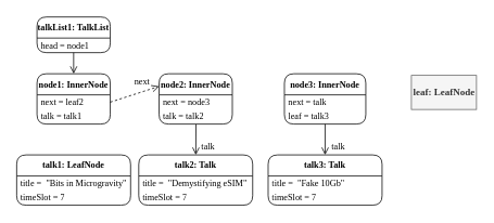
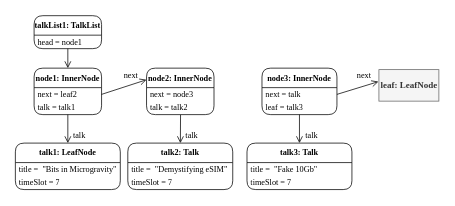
- <mxCell id="6" value="" style="endArrow=open;endFill=1;endSize=7;html=1;fontFamily=Alegreya Sans;fontSource=https%3A%2F%2Ffonts.googleapis.com%2Fcss%3Ffamily%3DAlegreya%2BSans;exitX=1;exitY=0.5;exitDx=0;exitDy=0;entryX=0;entryY=0.25;entryDx=0;entryDy=0;dashed=1;" parent="1" source="4" target="8" edge="1"><mxGeometry width="160" relative="1" as="geometry"><mxPoint x="195" y="260" as="sourcePoint" /><mxPoint x="205" y="101" as="targetPoint" /></mxGeometry></mxCell>
+ <mxCell id="6" value="" style="endArrow=open;endFill=1;endSize=7;html=1;fontFamily=Alegreya Sans;fontSource=https%3A%2F%2Ffonts.googleapis.com%2Fcss%3Ffamily%3DAlegreya%2BSans;exitX=1;exitY=0.5;exitDx=0;exitDy=0;entryX=0;entryY=0.25;entryDx=0;entryDy=0;" parent="1" source="4" target="8" edge="1"><mxGeometry width="160" relative="1" as="geometry"><mxPoint x="195" y="260" as="sourcePoint" /><mxPoint x="205" y="101" as="targetPoint" /></mxGeometry></mxCell>
+ <mxCell id="14" value="next" style="endArrow=open;endFill=1;endSize=7;html=1;fontFamily=Alegreya Sans;fontSource=https%3A%2F%2Ffonts.googleapis.com%2Fcss%3Ffamily%3DAlegreya%2BSans;exitX=1;exitY=0.5;exitDx=0;exitDy=0;entryX=-0.008;entryY=0.381;entryDx=0;entryDy=0;entryPerimeter=0;" parent="1" source="12" target="2" edge="1"><mxGeometry x="0.442" y="13" width="160" relative="1" as="geometry"><mxPoint x="255" y="135" as="sourcePoint" /><mxPoint x="384.37" y="102.44" as="targetPoint" /><mxPoint as="offset" /></mxGeometry></mxCell>
+ <mxCell id="15" value="talk" style="endArrow=open;endFill=1;endSize=7;html=1;fontFamily=Alegreya Sans;fontSource=https%3A%2F%2Ffonts.googleapis.com%2Fcss%3Ffamily%3DAlegreya%2BSans;" parent="1" source="5" target="21" edge="1"><mxGeometry x="0.474" y="15" width="160" relative="1" as="geometry"><mxPoint x="55" y="160" as="sourcePoint" /><mxPoint x="90" y="180" as="targetPoint" /><mxPoint as="offset" /></mxGeometry></mxCell>
